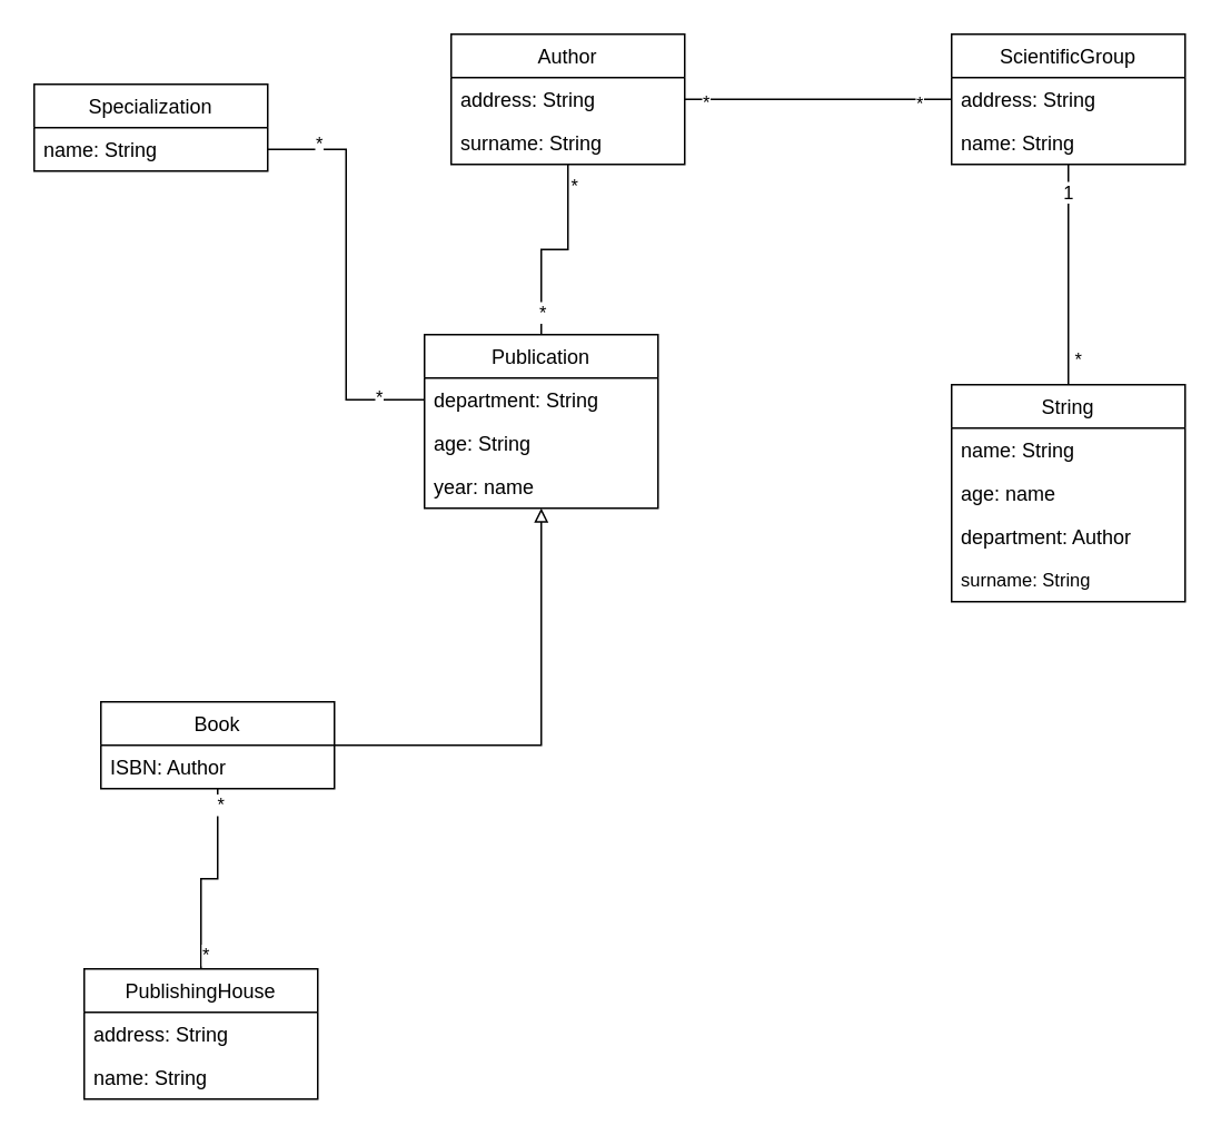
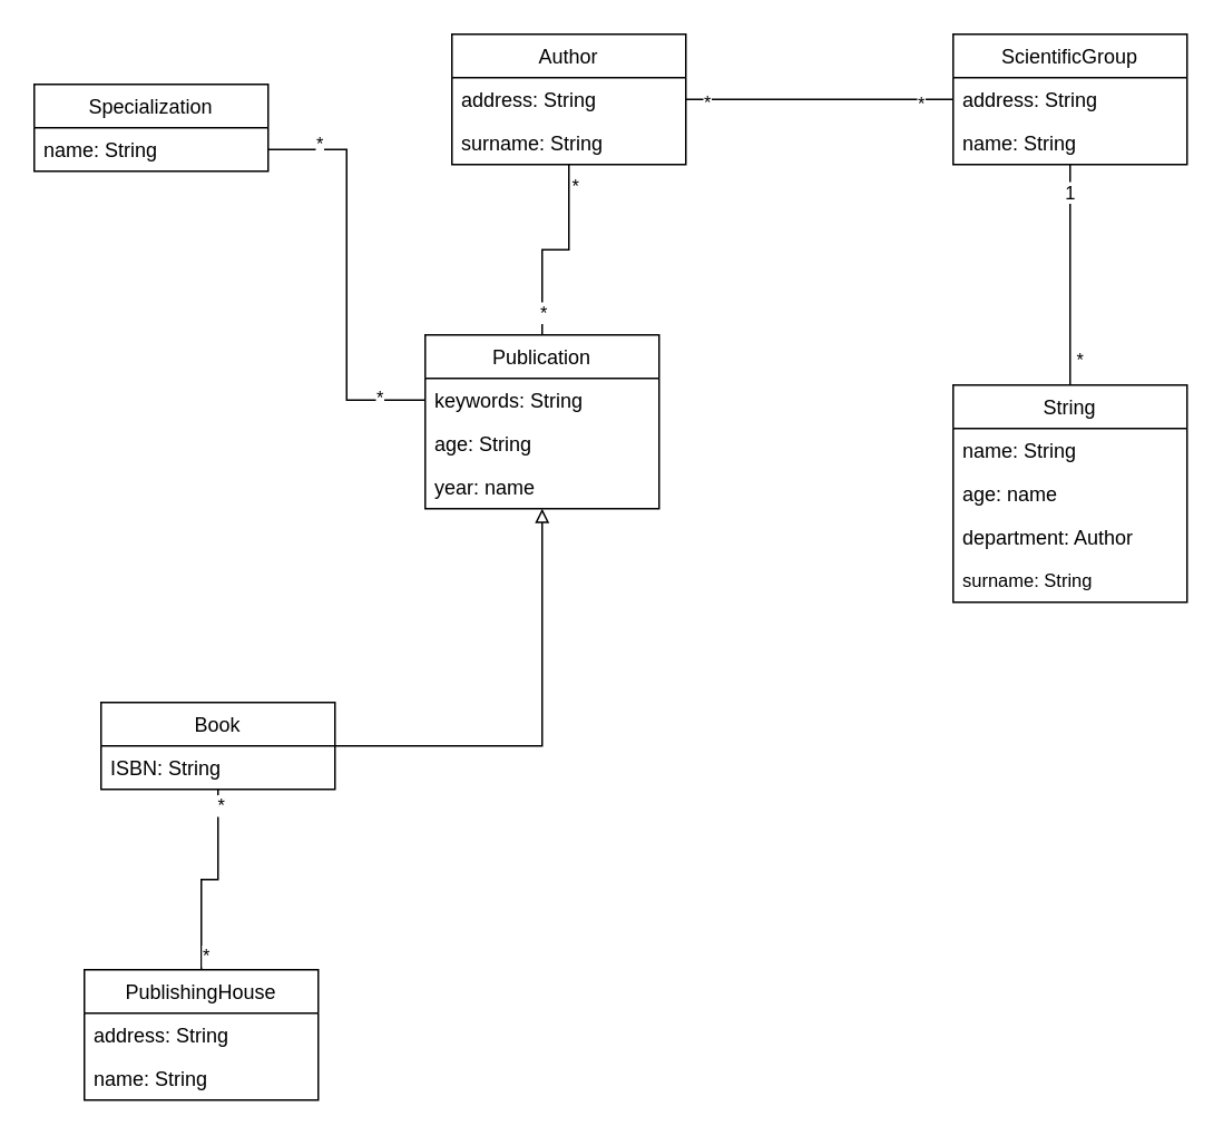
- <mxCell id="26" value="department: String" style="text;strokeColor=none;fillColor=none;align=left;verticalAlign=top;spacingLeft=4;spacingRight=4;overflow=hidden;rotatable=0;points=[[0,0.5],[1,0.5]];portConstraint=eastwest;" vertex="1" parent="25"><mxGeometry y="26" width="140" height="26" as="geometry" /></mxCell>
+ <mxCell id="26" value="keywords: String" style="text;strokeColor=none;fillColor=none;align=left;verticalAlign=top;spacingLeft=4;spacingRight=4;overflow=hidden;rotatable=0;points=[[0,0.5],[1,0.5]];portConstraint=eastwest;" vertex="1" parent="25"><mxGeometry y="26" width="140" height="26" as="geometry" /></mxCell>
- <mxCell id="10" value="ISBN: Author" style="text;strokeColor=none;fillColor=none;align=left;verticalAlign=top;spacingLeft=4;spacingRight=4;overflow=hidden;rotatable=0;points=[[0,0.5],[1,0.5]];portConstraint=eastwest;" vertex="1" parent="9"><mxGeometry y="26" width="140" height="26" as="geometry" /></mxCell>
+ <mxCell id="10" value="ISBN: String" style="text;strokeColor=none;fillColor=none;align=left;verticalAlign=top;spacingLeft=4;spacingRight=4;overflow=hidden;rotatable=0;points=[[0,0.5],[1,0.5]];portConstraint=eastwest;" vertex="1" parent="9"><mxGeometry y="26" width="140" height="26" as="geometry" /></mxCell>
